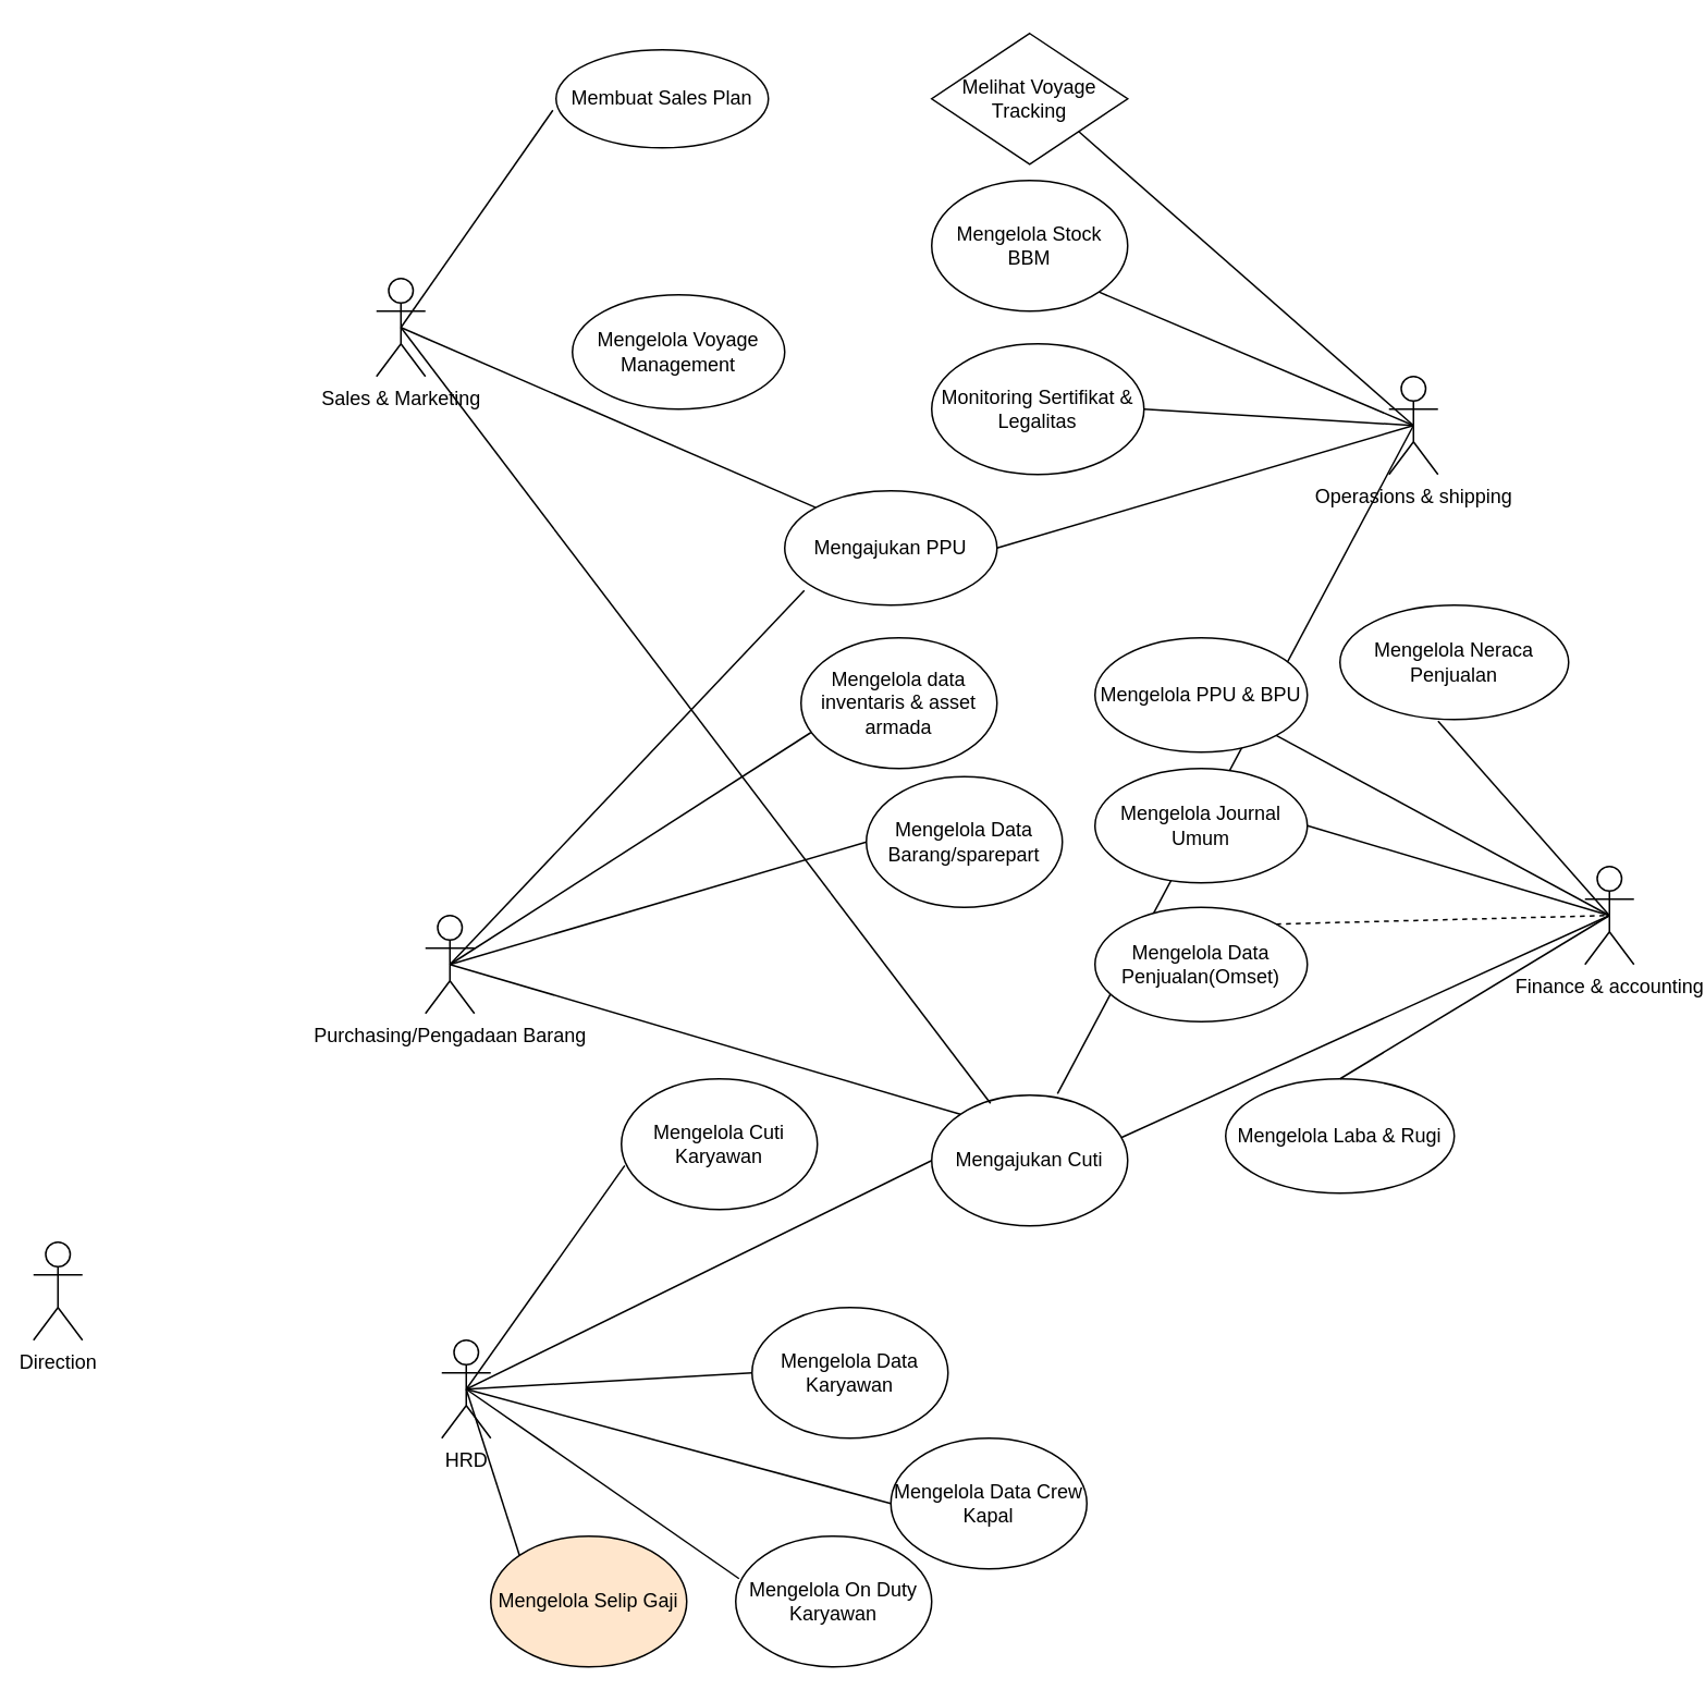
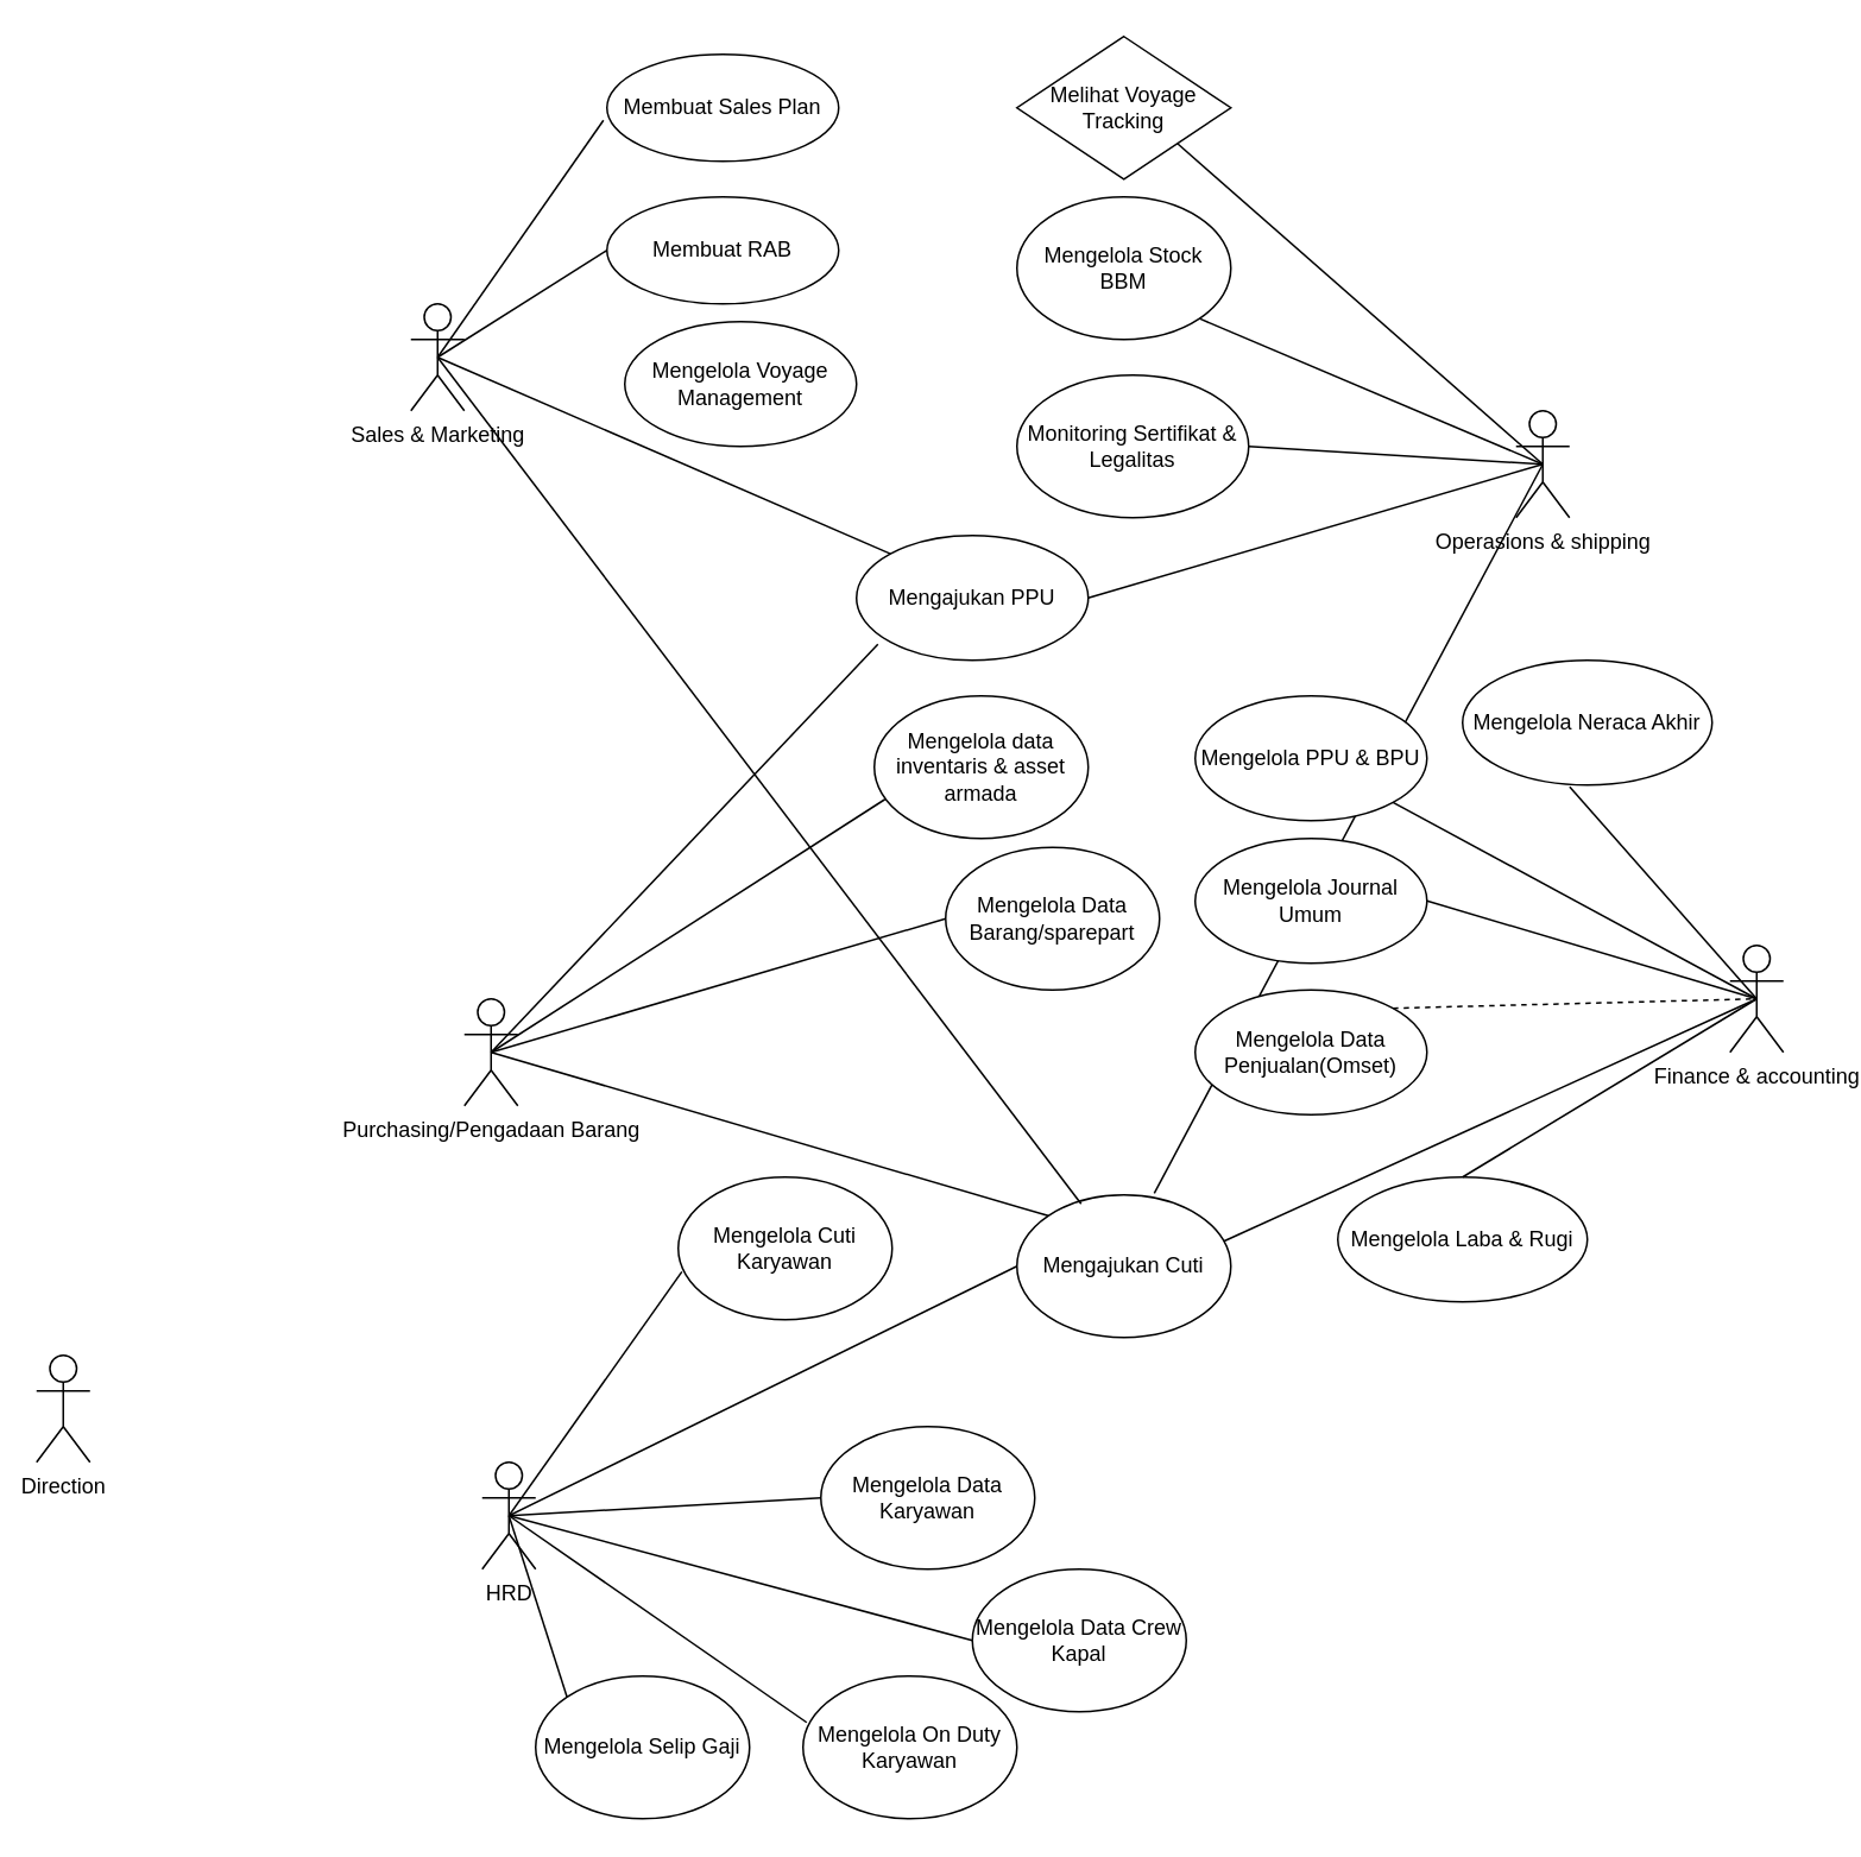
+ <mxCell id="6" value="Membuat RAB" style="ellipse;whiteSpace=wrap;html=1;" parent="1" vertex="1"><mxGeometry x="340" y="110" width="130" height="60" as="geometry" /></mxCell>
+ <mxCell id="8" value="" style="endArrow=none;html=1;rounded=0;exitX=0.5;exitY=0.5;exitDx=0;exitDy=0;exitPerimeter=0;entryX=0;entryY=0.5;entryDx=0;entryDy=0;" parent="1" source="3" target="6" edge="1"><mxGeometry width="50" height="50" relative="1" as="geometry"><mxPoint x="580" y="410" as="sourcePoint" /><mxPoint x="630" y="360" as="targetPoint" /></mxGeometry></mxCell>
- <mxCell id="33" value="Mengelola Neraca Penjualan" style="ellipse;whiteSpace=wrap;html=1;" parent="1" vertex="1"><mxGeometry x="820" y="370" width="140" height="70" as="geometry" /></mxCell>
+ <mxCell id="33" value="Mengelola Neraca Akhir" style="ellipse;whiteSpace=wrap;html=1;" parent="1" vertex="1"><mxGeometry x="820" y="370" width="140" height="70" as="geometry" /></mxCell>
- <mxCell id="41" value="Mengelola Selip Gaji" style="ellipse;whiteSpace=wrap;html=1;fillColor=#ffe6cc;" parent="1" vertex="1"><mxGeometry x="300" y="940" width="120" height="80" as="geometry" /></mxCell>
+ <mxCell id="41" value="Mengelola Selip Gaji" style="ellipse;whiteSpace=wrap;html=1;" parent="1" vertex="1"><mxGeometry x="300" y="940" width="120" height="80" as="geometry" /></mxCell>
